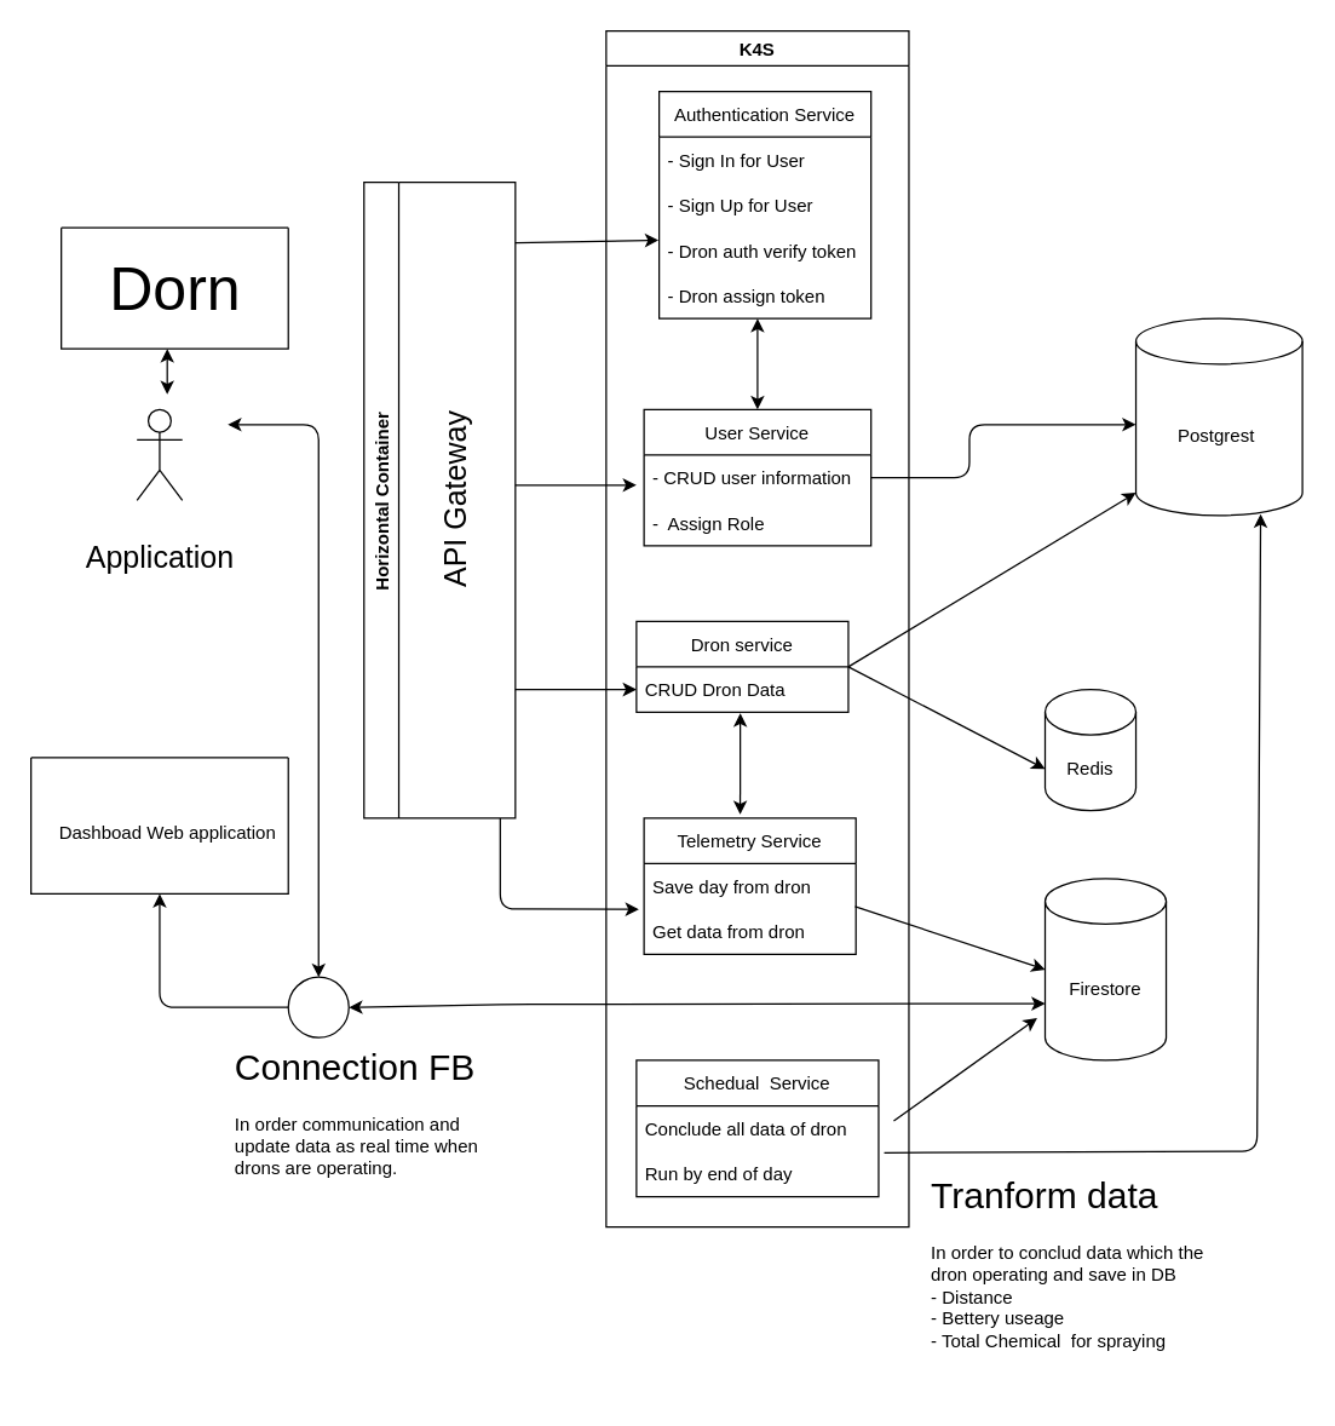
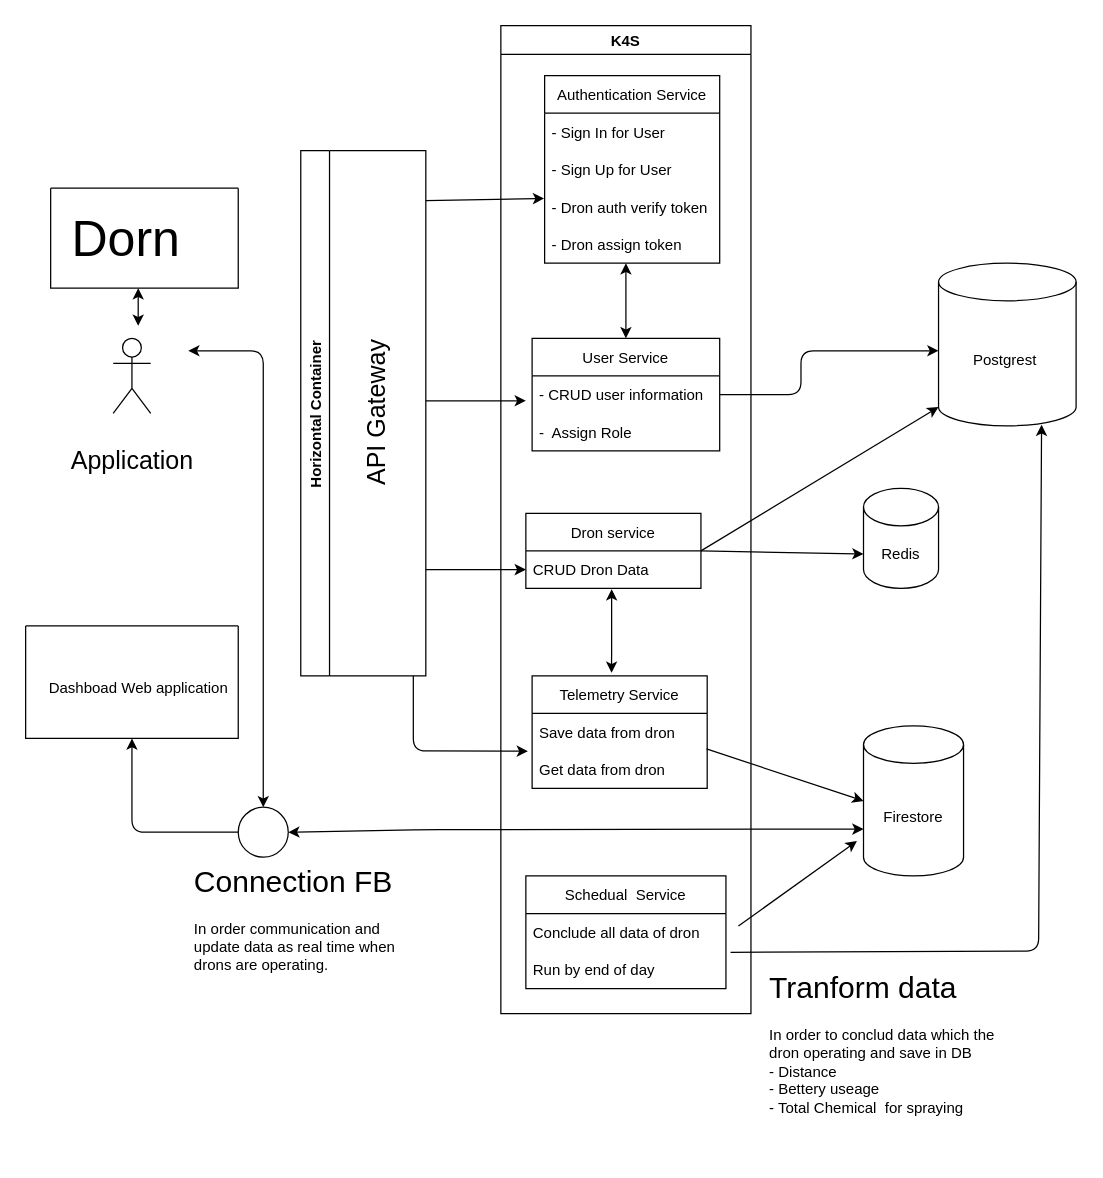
- <mxCell id="15" value="Dorn" style="text;html=1;align=center;verticalAlign=middle;resizable=0;points=[];autosize=1;strokeColor=none;fillColor=none;fontSize=40;" vertex="1" parent="14"><mxGeometry x="25" y="15" width="100" height="50" as="geometry" /></mxCell>
+ <mxCell id="15" value="Dorn" style="text;html=1;align=center;verticalAlign=middle;resizable=0;points=[];autosize=1;strokeColor=none;fillColor=none;fontSize=40;" vertex="1" parent="14"><mxGeometry x="10" y="15" width="100" height="50" as="geometry" /></mxCell>
- <mxCell id="12" value="Redis" style="shape=cylinder3;whiteSpace=wrap;html=1;boundedLbl=1;backgroundOutline=1;size=15;" vertex="1" parent="1"><mxGeometry x="690" y="455" width="60" height="80" as="geometry" /></mxCell>
+ <mxCell id="12" value="Redis" style="shape=cylinder3;whiteSpace=wrap;html=1;boundedLbl=1;backgroundOutline=1;size=15;" vertex="1" parent="1"><mxGeometry x="690" y="390" width="60" height="80" as="geometry" /></mxCell>
- <mxCell id="18" value="Save day from dron" style="text;strokeColor=none;fillColor=none;align=left;verticalAlign=middle;spacingLeft=4;spacingRight=4;overflow=hidden;points=[[0,0.5],[1,0.5]];portConstraint=eastwest;rotatable=0;fontSize=12;" vertex="1" parent="17"><mxGeometry y="30" width="140" height="30" as="geometry" /></mxCell>
+ <mxCell id="18" value="Save data from dron" style="text;strokeColor=none;fillColor=none;align=left;verticalAlign=middle;spacingLeft=4;spacingRight=4;overflow=hidden;points=[[0,0.5],[1,0.5]];portConstraint=eastwest;rotatable=0;fontSize=12;" vertex="1" parent="17"><mxGeometry y="30" width="140" height="30" as="geometry" /></mxCell>
